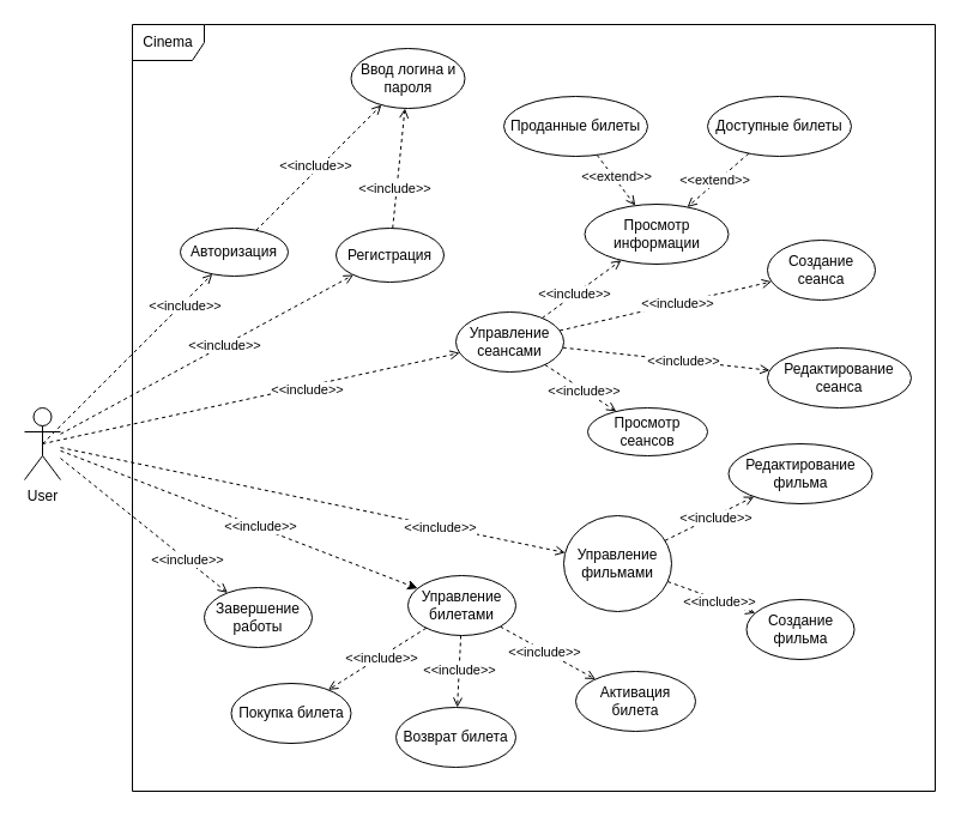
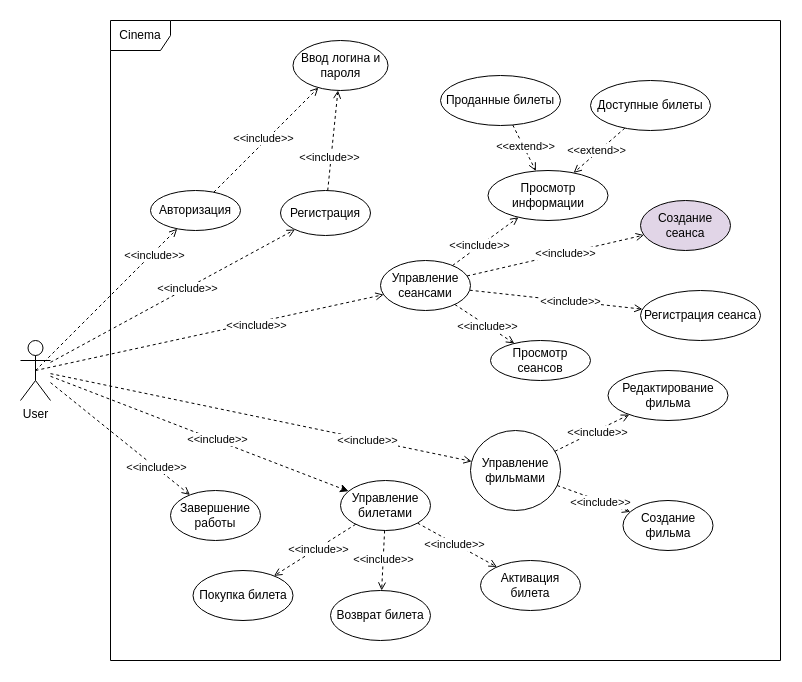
- <mxCell id="53" value="Проданные билеты" style="ellipse;whiteSpace=wrap;html=1;" vertex="1" parent="1"><mxGeometry x="420" y="80" width="120" height="50" as="geometry" /></mxCell>
+ <mxCell id="53" value="Проданные билеты" style="ellipse;whiteSpace=wrap;html=1;" vertex="1" parent="1"><mxGeometry x="440" y="75" width="120" height="50" as="geometry" /></mxCell>
- <mxCell id="43" value="Создание сеанса" style="ellipse;whiteSpace=wrap;html=1;" vertex="1" parent="1"><mxGeometry x="640" y="200" width="90" height="50" as="geometry" /></mxCell>
+ <mxCell id="43" value="Создание сеанса" style="ellipse;whiteSpace=wrap;html=1;fillColor=#e1d5e7;" vertex="1" parent="1"><mxGeometry x="640" y="200" width="90" height="50" as="geometry" /></mxCell>
- <mxCell id="42" value="Редактирование сеанса" style="ellipse;whiteSpace=wrap;html=1;" vertex="1" parent="1"><mxGeometry x="640" y="290" width="120" height="50" as="geometry" /></mxCell>
+ <mxCell id="42" value="Регистрация сеанса" style="ellipse;whiteSpace=wrap;html=1;" vertex="1" parent="1"><mxGeometry x="640" y="290" width="120" height="50" as="geometry" /></mxCell>
